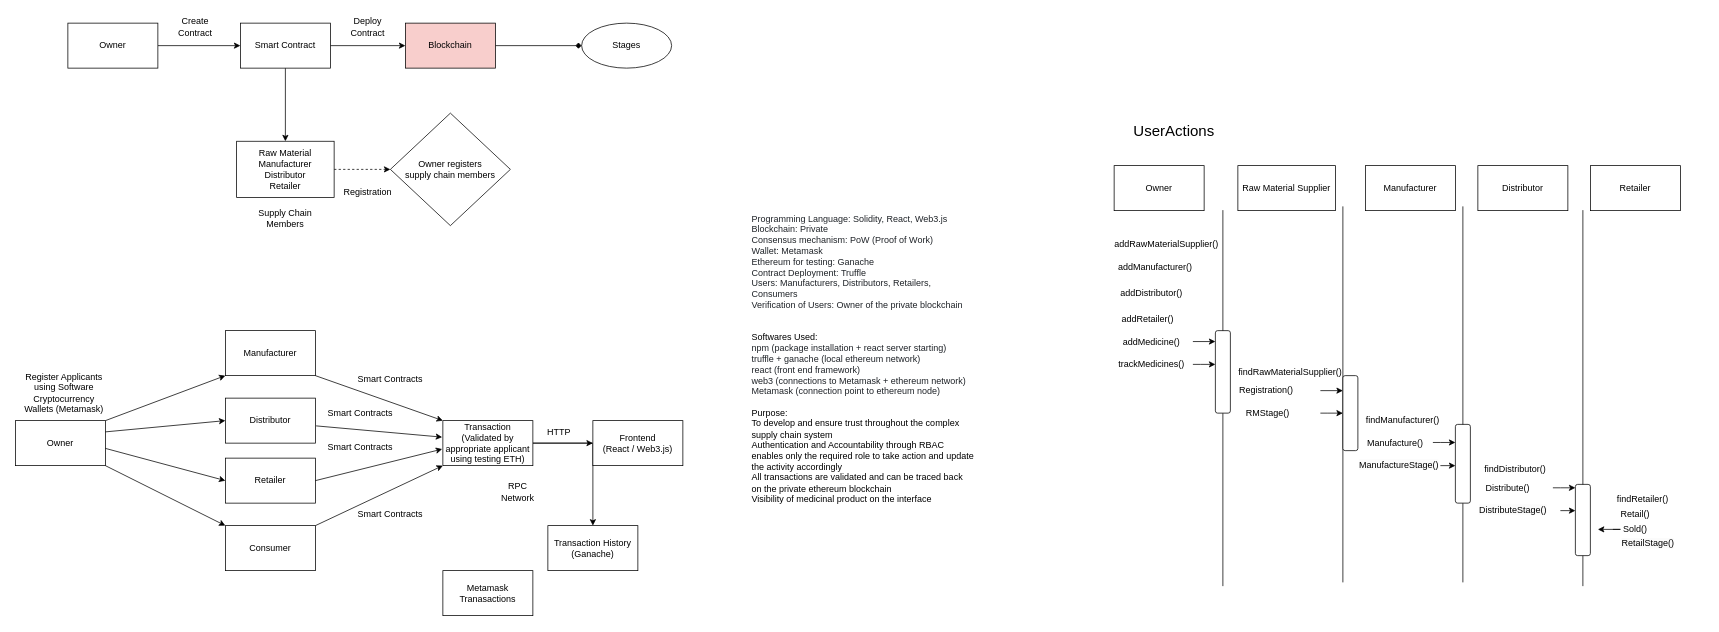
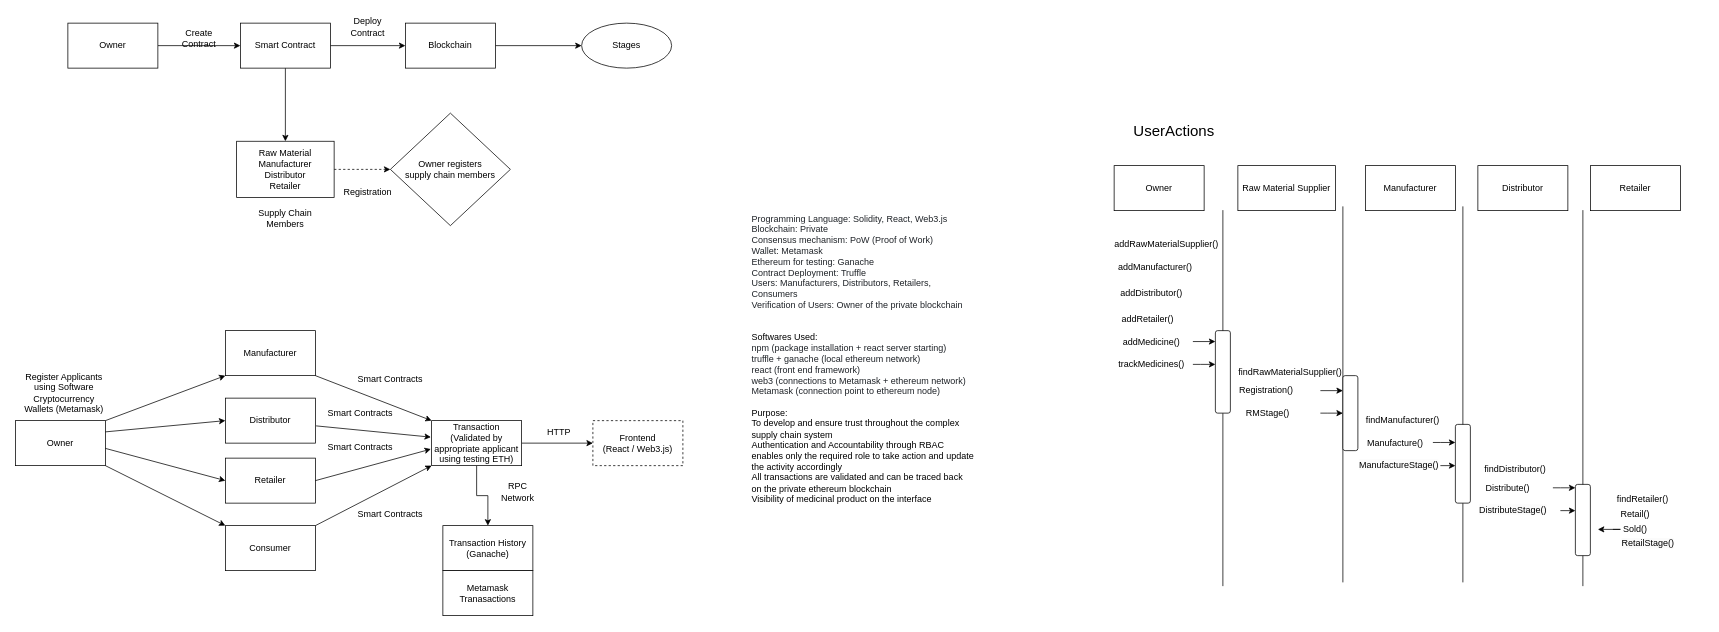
- <mxCell id="40" value="Create&lt;br&gt;Contract" style="text;html=1;align=center;verticalAlign=middle;whiteSpace=wrap;rounded=0;" parent="1" vertex="1"><mxGeometry x="230" y="20" width="60" height="30" as="geometry" /></mxCell>
+ <mxCell id="40" value="Create&lt;br&gt;Contract" style="text;html=1;align=center;verticalAlign=middle;whiteSpace=wrap;rounded=0;" parent="1" vertex="1"><mxGeometry x="235" y="35" width="60" height="30" as="geometry" /></mxCell>
- <mxCell id="33" value="Blockchain" style="rounded=0;whiteSpace=wrap;html=1;fillColor=#f8cecc;" parent="1" vertex="1"><mxGeometry x="540" y="30" width="120" height="60" as="geometry" /></mxCell>
+ <mxCell id="33" value="Blockchain" style="rounded=0;whiteSpace=wrap;html=1;" parent="1" vertex="1"><mxGeometry x="540" y="30" width="120" height="60" as="geometry" /></mxCell>
- <mxCell id="32" value="" style="edgeStyle=orthogonalEdgeStyle;rounded=0;orthogonalLoop=1;jettySize=auto;html=1;endArrow=diamond;" parent="1" source="33" target="31" edge="1"><mxGeometry relative="1" as="geometry" /></mxCell>
+ <mxCell id="32" value="" style="edgeStyle=orthogonalEdgeStyle;rounded=0;orthogonalLoop=1;jettySize=auto;html=1;" parent="1" source="33" target="31" edge="1"><mxGeometry relative="1" as="geometry" /></mxCell>
- <mxCell id="9" value="Transaction&lt;br&gt;(Validated by appropriate applicant using testing ETH)" style="rounded=0;whiteSpace=wrap;html=1;" parent="1" vertex="1"><mxGeometry x="590" y="560" width="120" height="60" as="geometry" /></mxCell>
+ <mxCell id="9" value="Transaction&lt;br&gt;(Validated by appropriate applicant using testing ETH)" style="rounded=0;whiteSpace=wrap;html=1;" parent="1" vertex="1"><mxGeometry x="575" y="560" width="120" height="60" as="geometry" /></mxCell>
- <mxCell id="10" value="Frontend&lt;br&gt;(React / Web3.js)" style="rounded=0;whiteSpace=wrap;html=1;" parent="1" vertex="1"><mxGeometry x="790" y="560" width="120" height="60" as="geometry" /></mxCell>
+ <mxCell id="10" value="Frontend&lt;br&gt;(React / Web3.js)" style="rounded=0;whiteSpace=wrap;html=1;dashed=1;" parent="1" vertex="1"><mxGeometry x="790" y="560" width="120" height="60" as="geometry" /></mxCell>
- <mxCell id="24" value="Transaction History&lt;br&gt;(Ganache)" style="rounded=0;whiteSpace=wrap;html=1;" parent="1" vertex="1"><mxGeometry x="730" y="700" width="120" height="60" as="geometry" /></mxCell>
+ <mxCell id="24" value="Transaction History&lt;br&gt;(Ganache)" style="rounded=0;whiteSpace=wrap;html=1;" parent="1" vertex="1"><mxGeometry x="590" y="700" width="120" height="60" as="geometry" /></mxCell>
